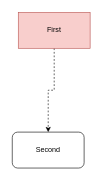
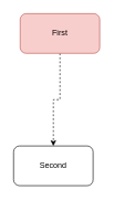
- <mxCell id="3" value="First" style="rounded=0;whiteSpace=wrap;html=1;fillColor=#f8cecc;strokeColor=#b85450;" parent="1" vertex="1"><mxGeometry x="30" y="20" width="120" height="60" as="geometry" /></mxCell>
+ <mxCell id="3" value="First" style="whiteSpace=wrap;html=1;fillColor=#f8cecc;strokeColor=#b85450;rounded=1;" parent="1" vertex="1"><mxGeometry x="30" y="20" width="120" height="60" as="geometry" /></mxCell>
